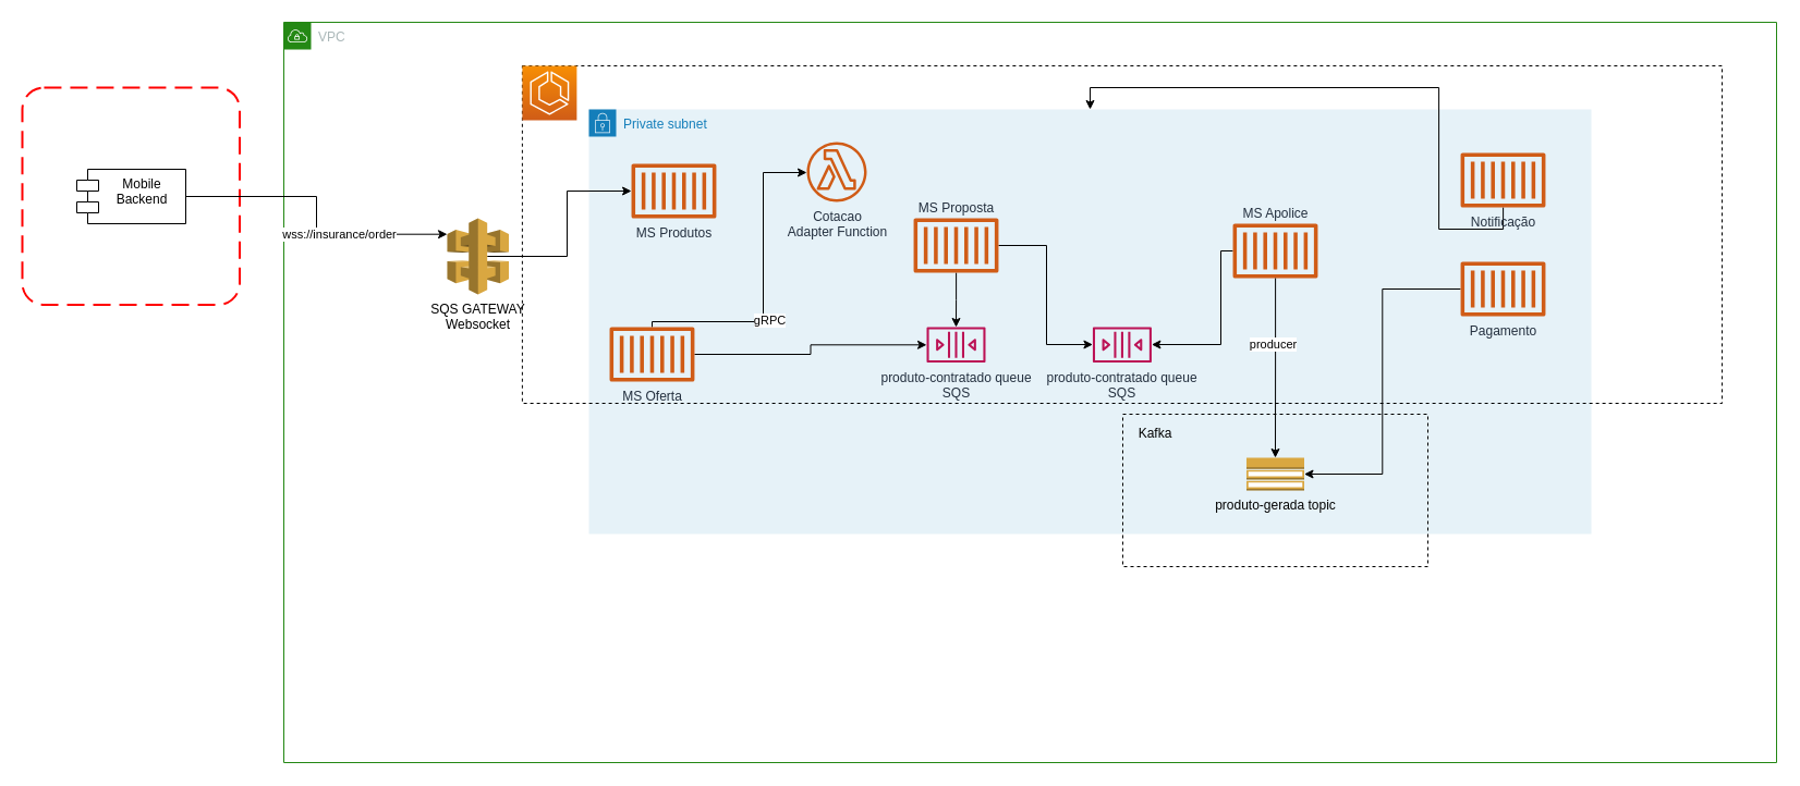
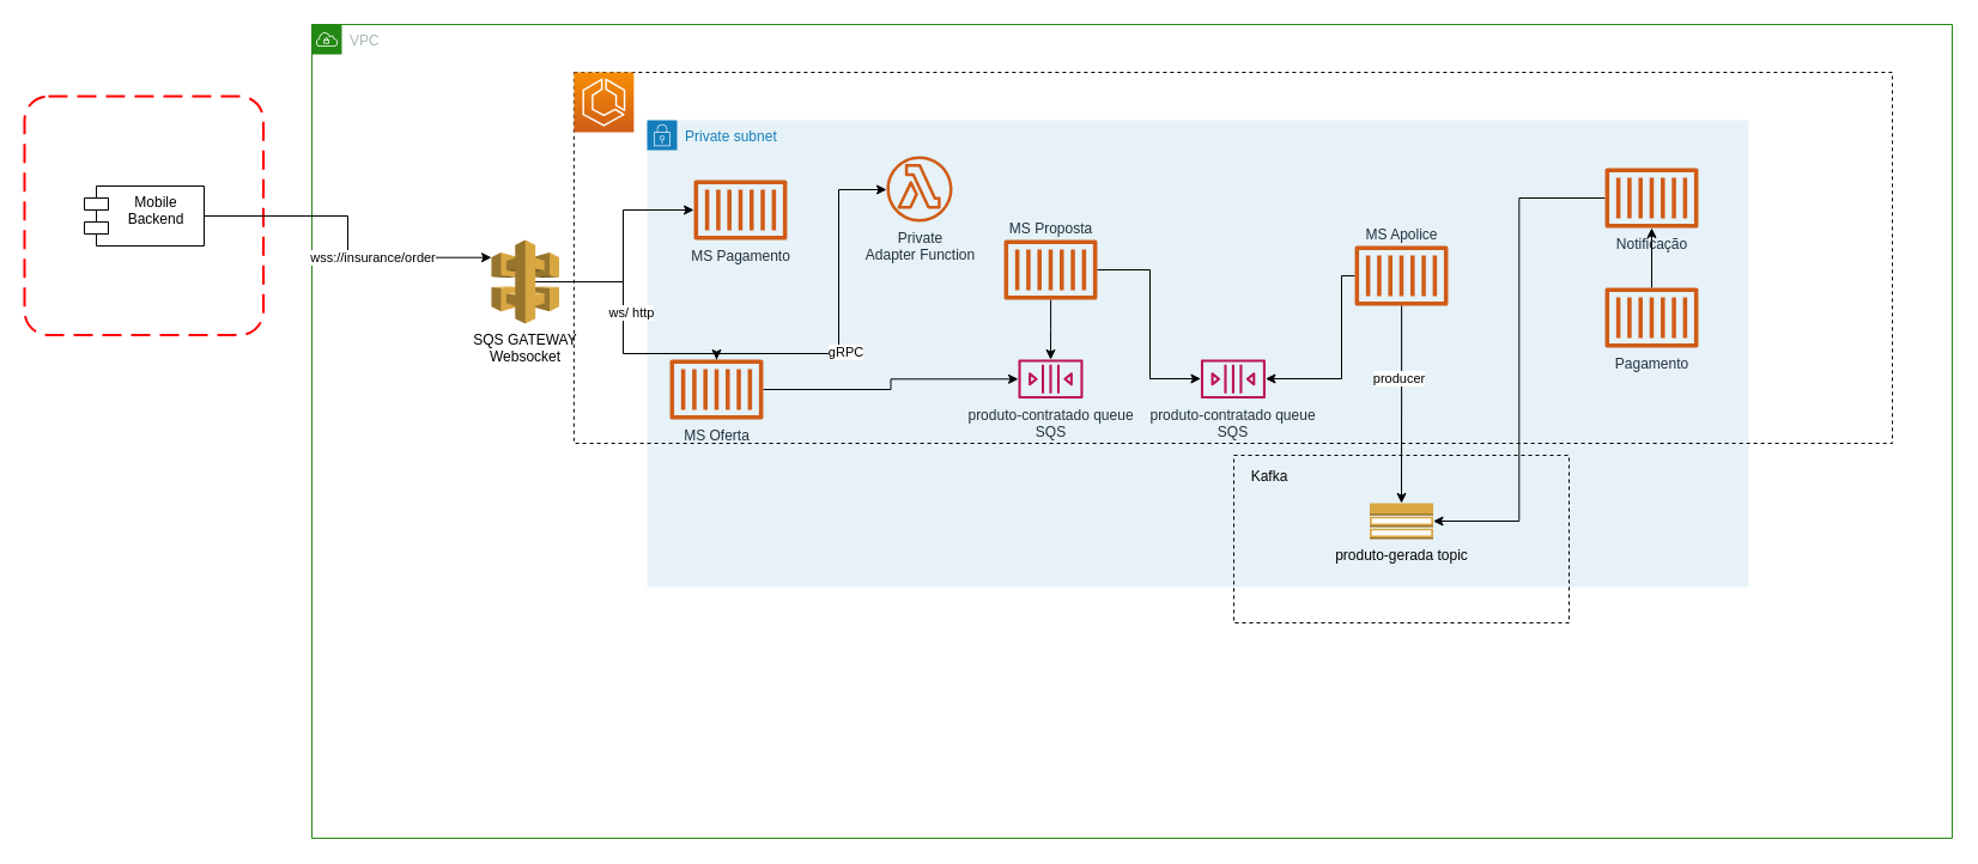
- <mxCell id="23" style="edgeStyle=orthogonalEdgeStyle;rounded=0;orthogonalLoop=1;jettySize=auto;html=1;" edge="1" parent="1" source="24" target="2"><mxGeometry relative="1" as="geometry" /></mxCell>
+ <mxCell id="23" style="edgeStyle=orthogonalEdgeStyle;rounded=0;orthogonalLoop=1;jettySize=auto;html=1;entryX=1;entryY=0.5;entryDx=0;entryDy=0;entryPerimeter=0;" edge="1" parent="1" source="24" target="22"><mxGeometry relative="1" as="geometry" /></mxCell>
- <mxCell id="19" value="Cotacao &lt;br&gt;Adapter Function" style="outlineConnect=0;fontColor=#232F3E;gradientColor=none;fillColor=#D05C17;strokeColor=none;dashed=0;verticalLabelPosition=bottom;verticalAlign=top;align=center;html=1;fontSize=12;fontStyle=0;aspect=fixed;pointerEvents=1;shape=mxgraph.aws4.lambda_function;" parent="4" vertex="1"><mxGeometry x="250" y="70" width="55" height="55" as="geometry" /></mxCell>
+ <mxCell id="19" value="Private &lt;br&gt;Adapter Function" style="outlineConnect=0;fontColor=#232F3E;gradientColor=none;fillColor=#D05C17;strokeColor=none;dashed=0;verticalLabelPosition=bottom;verticalAlign=top;align=center;html=1;fontSize=12;fontStyle=0;aspect=fixed;pointerEvents=1;shape=mxgraph.aws4.lambda_function;" parent="4" vertex="1"><mxGeometry x="250" y="70" width="55" height="55" as="geometry" /></mxCell>
- <mxCell id="7" value="MS Produtos" style="outlineConnect=0;fontColor=#232F3E;gradientColor=none;fillColor=#D05C17;strokeColor=none;dashed=0;verticalLabelPosition=bottom;verticalAlign=top;align=center;html=1;fontSize=12;fontStyle=0;aspect=fixed;pointerEvents=1;shape=mxgraph.aws4.container_1;" parent="4" vertex="1"><mxGeometry x="88.98" y="90" width="78" height="50" as="geometry" /></mxCell>
+ <mxCell id="7" value="MS Pagamento" style="outlineConnect=0;fontColor=#232F3E;gradientColor=none;fillColor=#D05C17;strokeColor=none;dashed=0;verticalLabelPosition=bottom;verticalAlign=top;align=center;html=1;fontSize=12;fontStyle=0;aspect=fixed;pointerEvents=1;shape=mxgraph.aws4.container_1;" parent="4" vertex="1"><mxGeometry x="88.98" y="90" width="78" height="50" as="geometry" /></mxCell>
- <mxCell id="25" style="edgeStyle=orthogonalEdgeStyle;rounded=0;orthogonalLoop=1;jettySize=auto;html=1;entryX=1;entryY=0.5;entryDx=0;entryDy=0;entryPerimeter=0;" edge="1" parent="1" source="26" target="22"><mxGeometry relative="1" as="geometry" /></mxCell>
+ <mxCell id="25" style="edgeStyle=orthogonalEdgeStyle;rounded=0;orthogonalLoop=1;jettySize=auto;html=1;" edge="1" parent="1" source="26" target="24"><mxGeometry relative="1" as="geometry" /></mxCell>
+ <mxCell id="28" style="edgeStyle=orthogonalEdgeStyle;rounded=0;orthogonalLoop=1;jettySize=auto;html=1;exitX=0.65;exitY=0.5;exitDx=0;exitDy=0;exitPerimeter=0;" parent="1" source="30" target="11" edge="1"><mxGeometry relative="1" as="geometry"><Array as="points"><mxPoint x="520" y="235" /><mxPoint x="520" y="295" /></Array></mxGeometry></mxCell>
+ <mxCell id="29" value="ws/ http" style="edgeLabel;html=1;align=center;verticalAlign=middle;resizable=0;points=[];" vertex="1" connectable="0" parent="28"><mxGeometry x="-0.467" y="-2" relative="1" as="geometry"><mxPoint x="22" y="23" as="offset" /></mxGeometry></mxCell>
